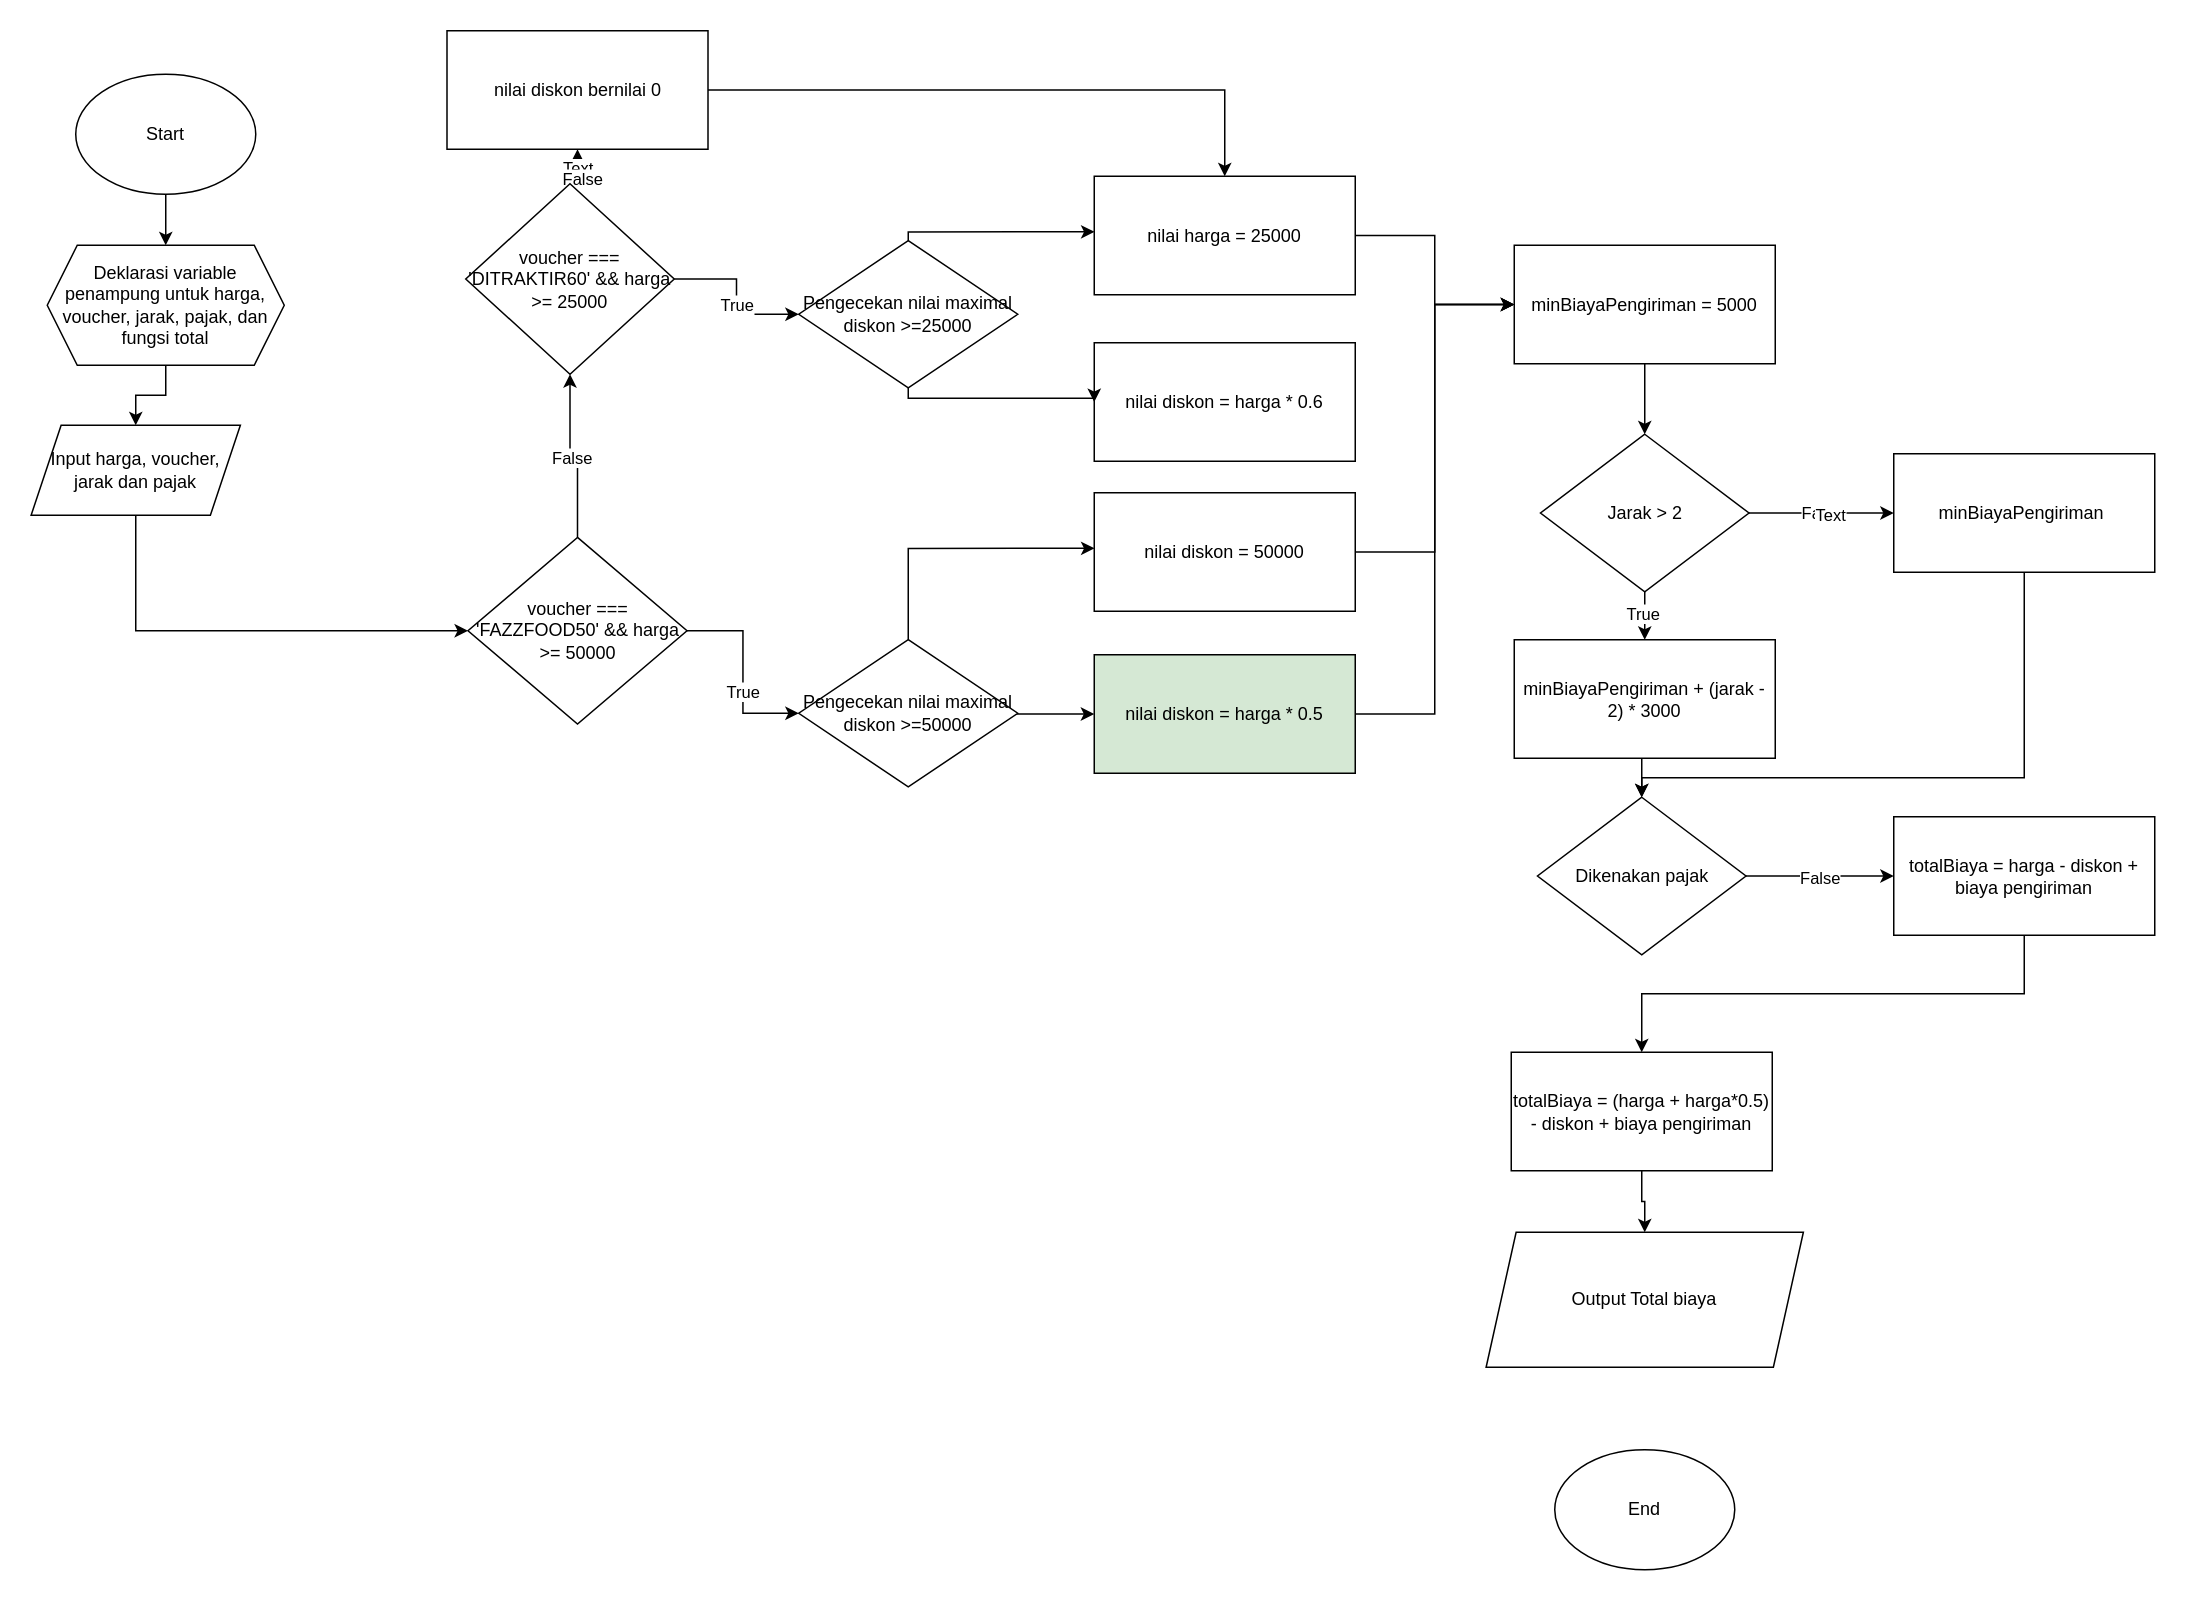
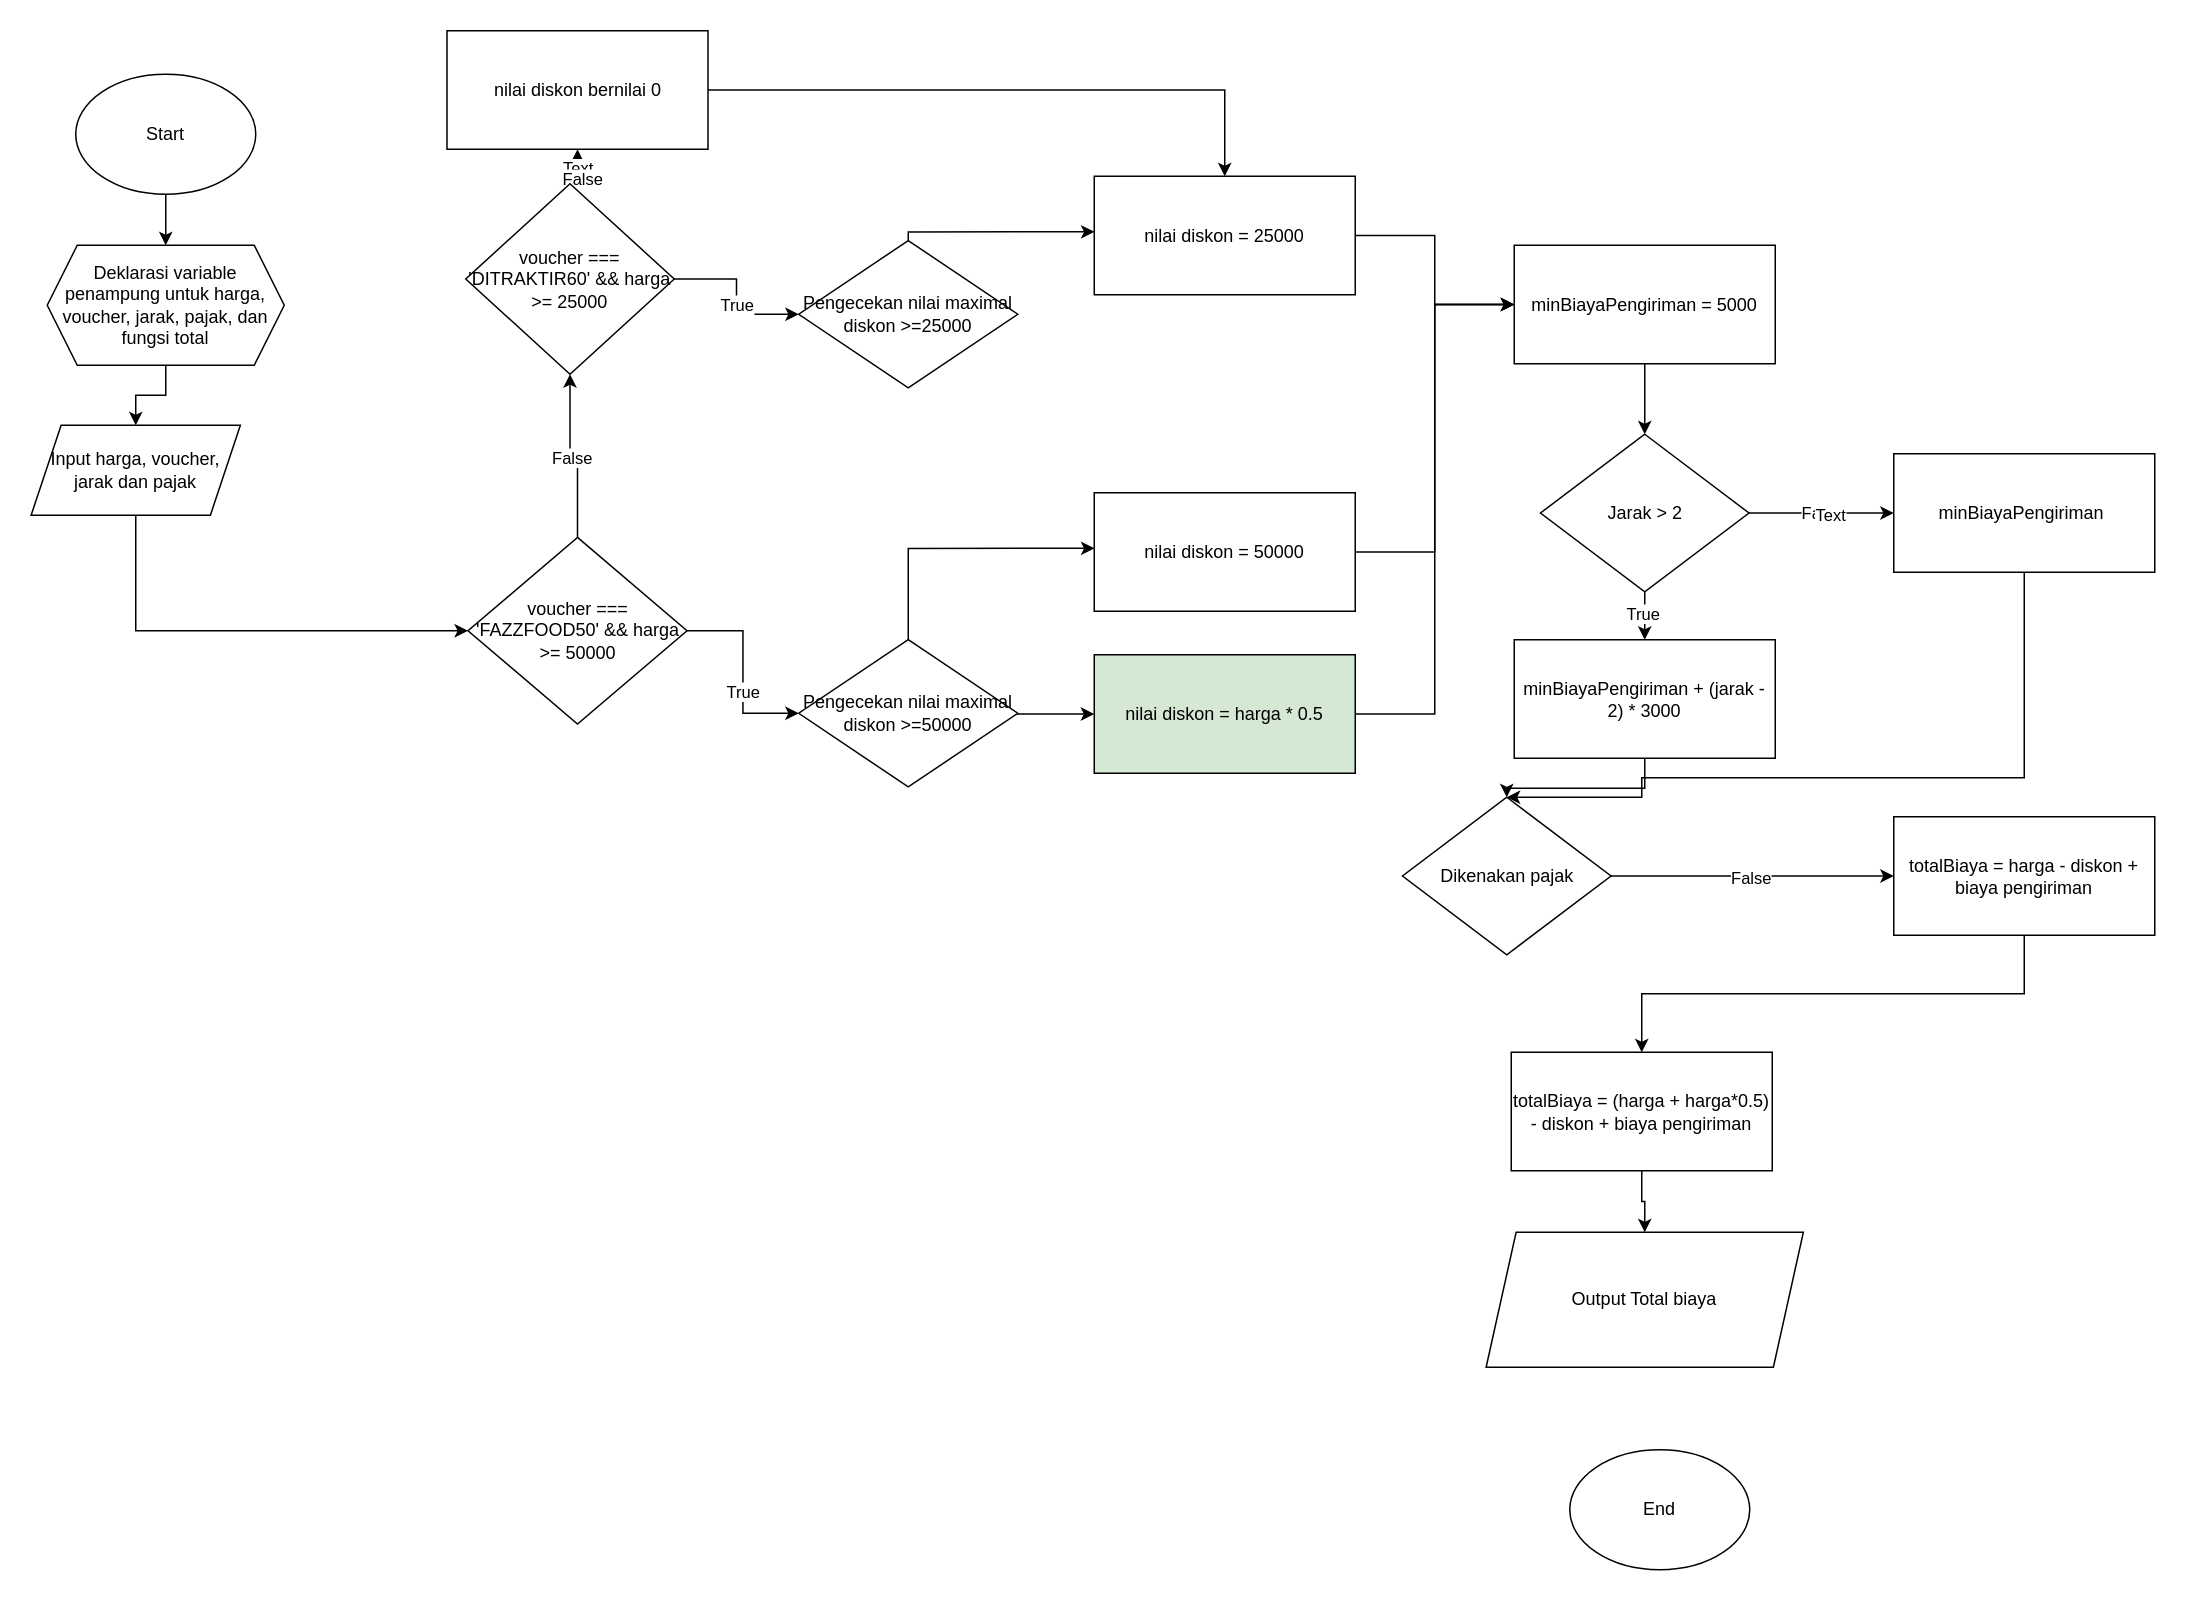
- <mxCell id="40" value="nilai harga = 25000" style="rounded=0;whiteSpace=wrap;html=1;" parent="1" vertex="1"><mxGeometry x="729" y="117" width="174" height="79" as="geometry" /></mxCell>
+ <mxCell id="40" value="nilai diskon = 25000" style="rounded=0;whiteSpace=wrap;html=1;" parent="1" vertex="1"><mxGeometry x="729" y="117" width="174" height="79" as="geometry" /></mxCell>
- <mxCell id="42" style="edgeStyle=orthogonalEdgeStyle;rounded=0;orthogonalLoop=1;jettySize=auto;html=1;exitX=0.5;exitY=1;exitDx=0;exitDy=0;entryX=0;entryY=0.5;entryDx=0;entryDy=0;" parent="1" source="43" target="41" edge="1"><mxGeometry relative="1" as="geometry"><Array as="points"><mxPoint x="605" y="265" /></Array></mxGeometry></mxCell>
- <mxCell id="41" value="nilai diskon = harga * 0.6" style="rounded=0;whiteSpace=wrap;html=1;" parent="1" vertex="1"><mxGeometry x="729" y="228" width="174" height="79" as="geometry" /></mxCell>
- <mxCell id="29" value="Dikenakan pajak" style="rhombus;whiteSpace=wrap;html=1;" parent="1" vertex="1"><mxGeometry x="1024.5" y="531" width="139" height="105" as="geometry" /></mxCell>
+ <mxCell id="29" value="Dikenakan pajak" style="rhombus;whiteSpace=wrap;html=1;" parent="1" vertex="1"><mxGeometry x="934.5" y="531" width="139" height="105" as="geometry" /></mxCell>
- <mxCell id="35" value="End" style="ellipse;whiteSpace=wrap;html=1;" parent="1" vertex="1"><mxGeometry x="1036" y="966" width="120" height="80" as="geometry" /></mxCell>
+ <mxCell id="35" value="End" style="ellipse;whiteSpace=wrap;html=1;" parent="1" vertex="1"><mxGeometry x="1046" y="966" width="120" height="80" as="geometry" /></mxCell>
